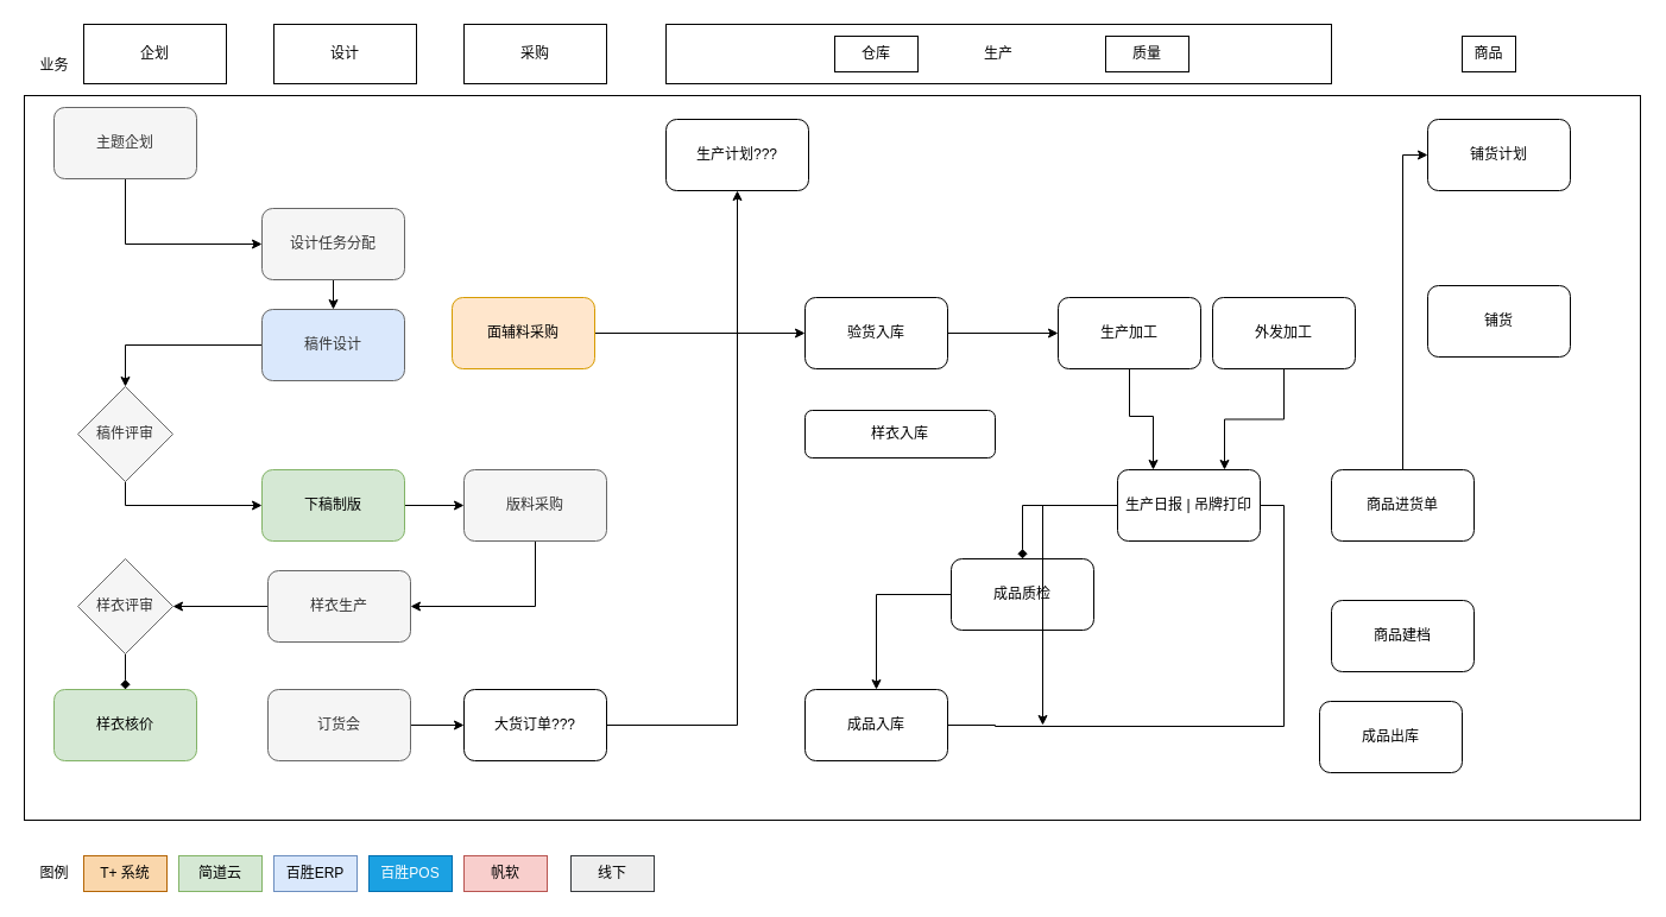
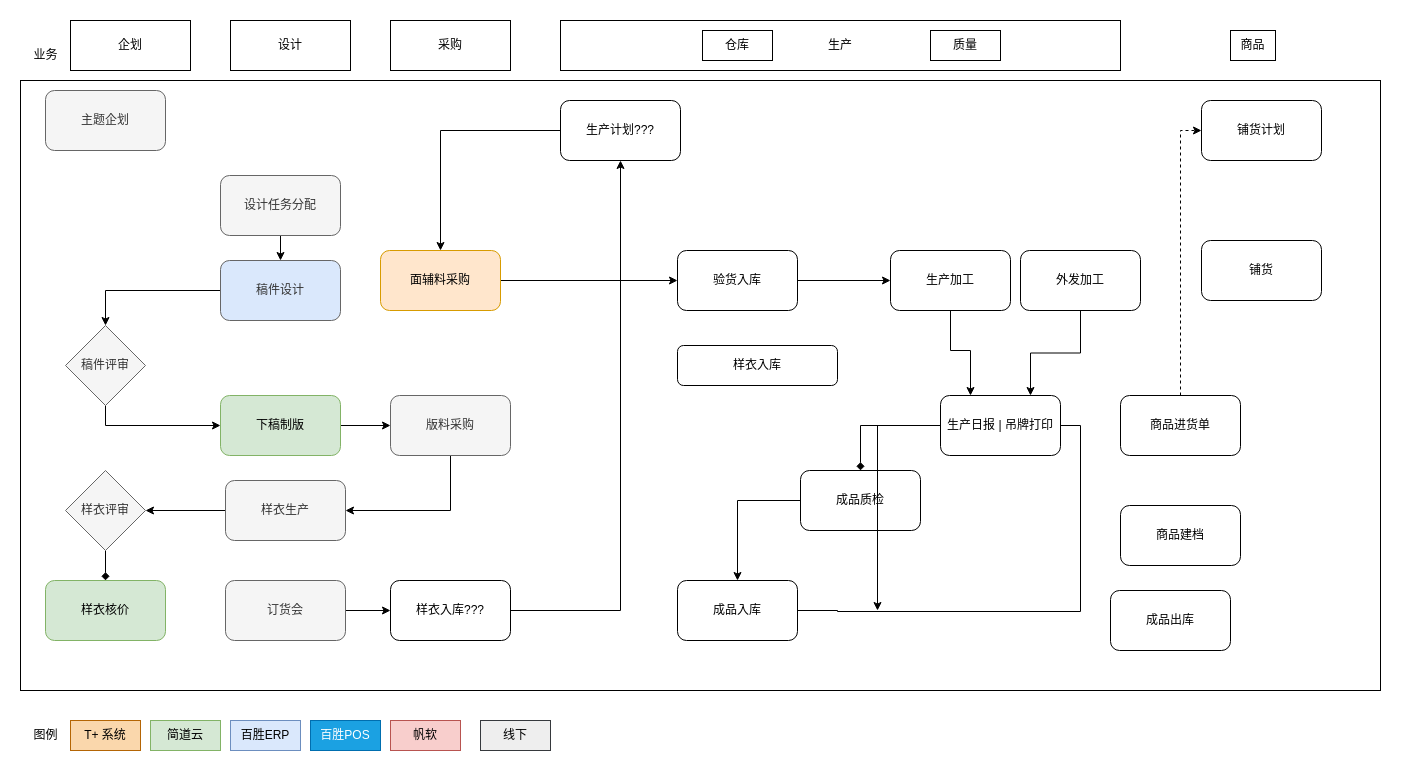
+ <mxCell id="53" value="" style="edgeStyle=orthogonalEdgeStyle;rounded=0;orthogonalLoop=1;jettySize=auto;html=1;exitX=0;exitY=0.5;exitDx=0;exitDy=0;" edge="1" parent="1" source="54" target="38"><mxGeometry relative="1" as="geometry" /></mxCell>
- <mxCell id="16" value="" style="edgeStyle=orthogonalEdgeStyle;rounded=0;orthogonalLoop=1;jettySize=auto;html=1;entryX=0;entryY=0.5;entryDx=0;entryDy=0;exitX=0.5;exitY=1;exitDx=0;exitDy=0;" edge="1" parent="1" source="17" target="19"><mxGeometry relative="1" as="geometry"><mxPoint x="105" y="230" as="targetPoint" /></mxGeometry></mxCell>
- <mxCell id="47" value="" style="edgeStyle=orthogonalEdgeStyle;rounded=0;orthogonalLoop=1;jettySize=auto;html=1;entryX=0;entryY=0.5;entryDx=0;entryDy=0;" edge="1" parent="1" source="48" target="49"><mxGeometry relative="1" as="geometry"><mxPoint x="1100" y="270" as="targetPoint" /></mxGeometry></mxCell>
+ <mxCell id="47" value="" style="edgeStyle=orthogonalEdgeStyle;rounded=0;orthogonalLoop=1;jettySize=auto;html=1;entryX=0;entryY=0.5;entryDx=0;entryDy=0;dashed=1;" edge="1" parent="1" source="48" target="49"><mxGeometry relative="1" as="geometry"><mxPoint x="1100" y="270" as="targetPoint" /></mxGeometry></mxCell>
- <mxCell id="36" value="大货订单???" style="rounded=1;whiteSpace=wrap;html=1;" vertex="1" parent="1"><mxGeometry x="390" y="580" width="120" height="60" as="geometry" /></mxCell>
+ <mxCell id="36" value="样衣入库???" style="rounded=1;whiteSpace=wrap;html=1;" vertex="1" parent="1"><mxGeometry x="390" y="580" width="120" height="60" as="geometry" /></mxCell>
